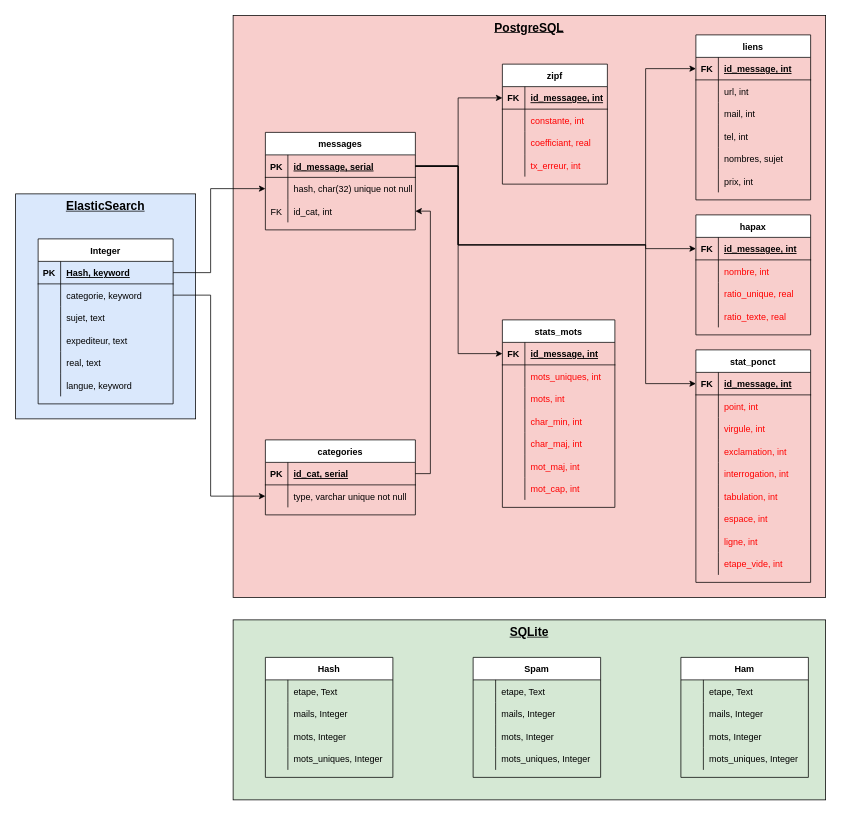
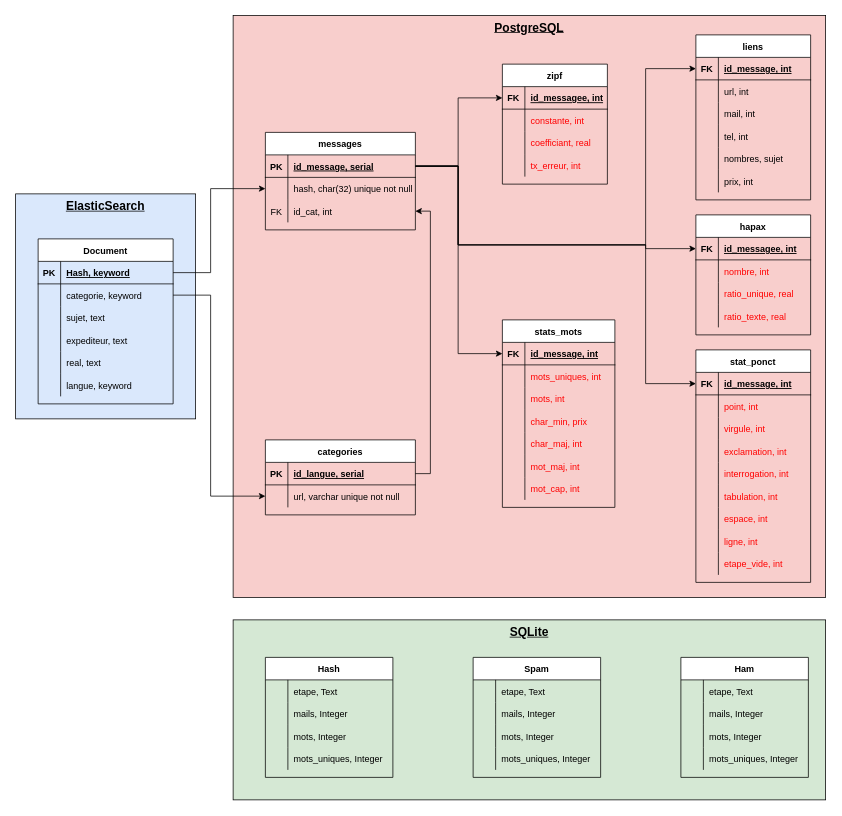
- <mxCell id="5" value="Integer" style="shape=table;startSize=30;container=1;collapsible=1;childLayout=tableLayout;fixedRows=1;rowLines=0;fontStyle=1;align=center;resizeLast=1;" parent="1" vertex="1"><mxGeometry x="50" y="318" width="180" height="220" as="geometry" /></mxCell>
+ <mxCell id="5" value="Document" style="shape=table;startSize=30;container=1;collapsible=1;childLayout=tableLayout;fixedRows=1;rowLines=0;fontStyle=1;align=center;resizeLast=1;" parent="1" vertex="1"><mxGeometry x="50" y="318" width="180" height="220" as="geometry" /></mxCell>
- <mxCell id="47" value="char_min, int   " style="shape=partialRectangle;connectable=0;fillColor=none;top=0;left=0;bottom=0;right=0;align=left;spacingLeft=6;overflow=hidden;fontColor=#FF0000;" parent="45" vertex="1"><mxGeometry x="30" width="120" height="30" as="geometry"><mxRectangle width="120" height="30" as="alternateBounds" /></mxGeometry></mxCell>
+ <mxCell id="47" value="char_min, prix   " style="shape=partialRectangle;connectable=0;fillColor=none;top=0;left=0;bottom=0;right=0;align=left;spacingLeft=6;overflow=hidden;fontColor=#FF0000;" parent="45" vertex="1"><mxGeometry x="30" width="120" height="30" as="geometry"><mxRectangle width="120" height="30" as="alternateBounds" /></mxGeometry></mxCell>
- <mxCell id="101" value="id_cat, serial" style="shape=partialRectangle;connectable=0;fillColor=none;top=0;left=0;bottom=0;right=0;align=left;spacingLeft=6;fontStyle=5;overflow=hidden;" parent="99" vertex="1"><mxGeometry x="30" width="170" height="30" as="geometry"><mxRectangle width="170" height="30" as="alternateBounds" /></mxGeometry></mxCell>
+ <mxCell id="101" value="id_langue, serial" style="shape=partialRectangle;connectable=0;fillColor=none;top=0;left=0;bottom=0;right=0;align=left;spacingLeft=6;fontStyle=5;overflow=hidden;" parent="99" vertex="1"><mxGeometry x="30" width="170" height="30" as="geometry"><mxRectangle width="170" height="30" as="alternateBounds" /></mxGeometry></mxCell>
- <mxCell id="104" value="type, varchar unique not null" style="shape=partialRectangle;connectable=0;fillColor=none;top=0;left=0;bottom=0;right=0;align=left;spacingLeft=6;overflow=hidden;" parent="102" vertex="1"><mxGeometry x="30" width="170" height="30" as="geometry"><mxRectangle width="170" height="30" as="alternateBounds" /></mxGeometry></mxCell>
+ <mxCell id="104" value="url, varchar unique not null" style="shape=partialRectangle;connectable=0;fillColor=none;top=0;left=0;bottom=0;right=0;align=left;spacingLeft=6;overflow=hidden;" parent="102" vertex="1"><mxGeometry x="30" width="170" height="30" as="geometry"><mxRectangle width="170" height="30" as="alternateBounds" /></mxGeometry></mxCell>
